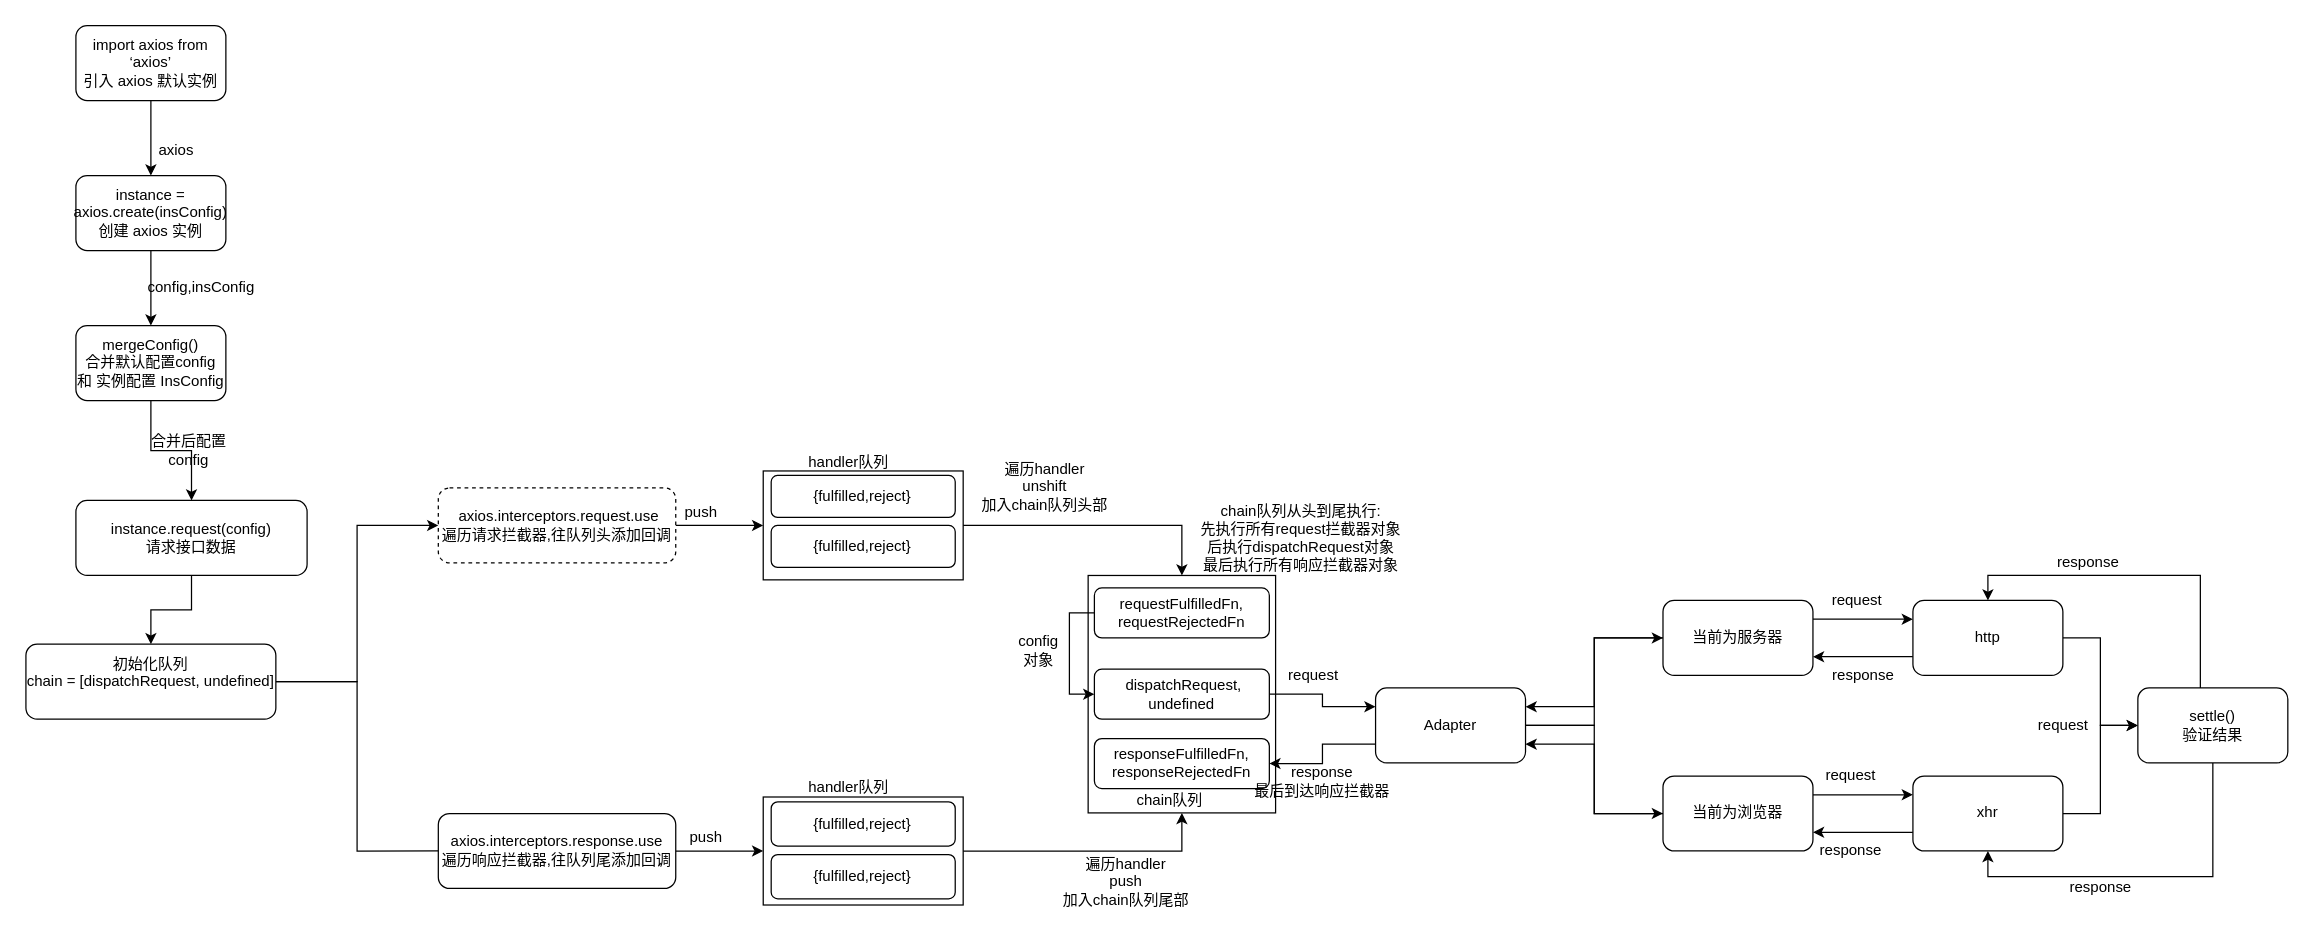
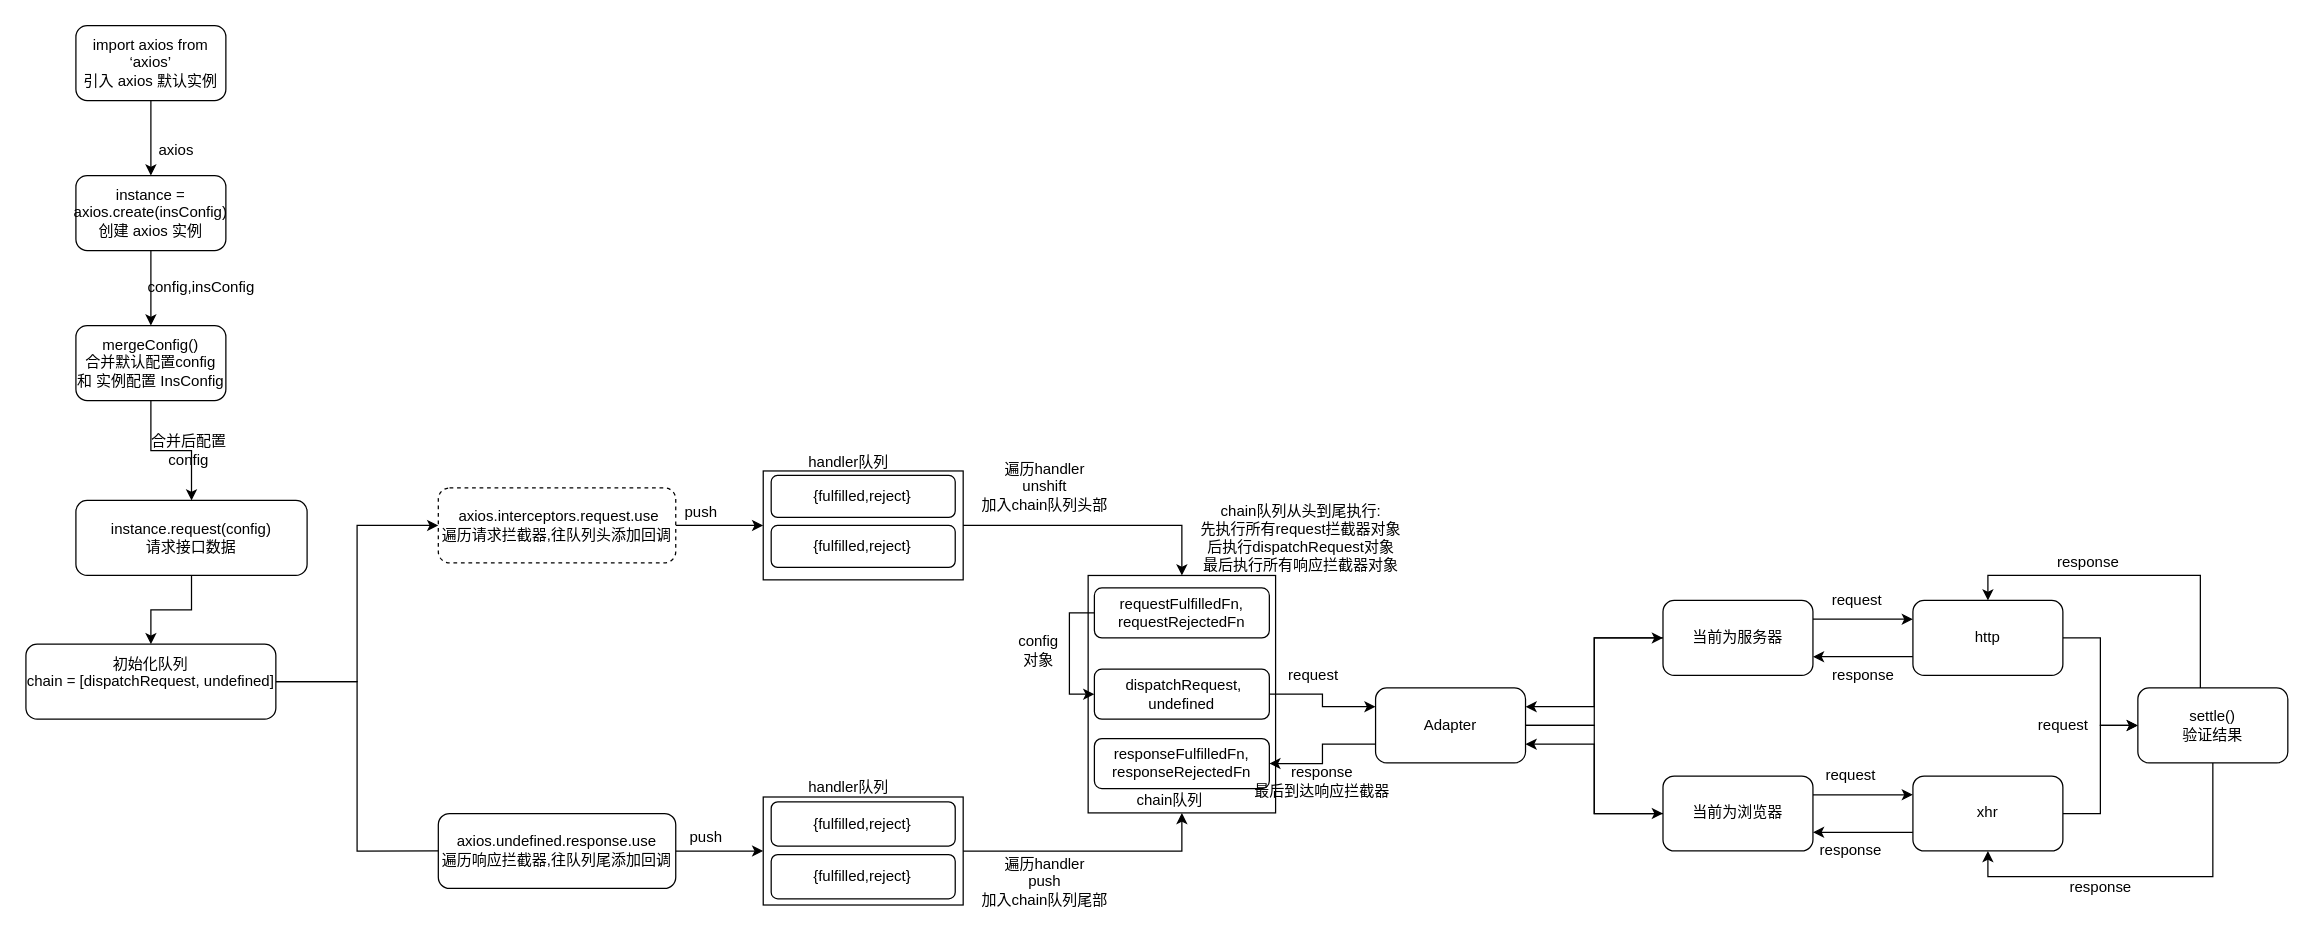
- <mxCell id="5" value="axios.interceptors.response.use&lt;br&gt;遍历响应拦截器,往队列尾添加回调" style="rounded=1;whiteSpace=wrap;html=1;" parent="1" vertex="1"><mxGeometry x="350" y="650.48" width="190" height="60" as="geometry" /></mxCell>
+ <mxCell id="5" value="axios.undefined.response.use&lt;br&gt;遍历响应拦截器,往队列尾添加回调" style="rounded=1;whiteSpace=wrap;html=1;" parent="1" vertex="1"><mxGeometry x="350" y="650.48" width="190" height="60" as="geometry" /></mxCell>
- <mxCell id="25" value="遍历handler&lt;br&gt;push&lt;br&gt;加入chain队列尾部" style="text;html=1;align=center;verticalAlign=middle;resizable=0;points=[];autosize=1;" parent="1" vertex="1"><mxGeometry x="840" y="680.48" width="120" height="50" as="geometry" /></mxCell>
+ <mxCell id="25" value="遍历handler&lt;br&gt;push&lt;br&gt;加入chain队列尾部" style="text;html=1;align=center;verticalAlign=middle;resizable=0;points=[];autosize=1;" parent="1" vertex="1"><mxGeometry x="775" y="680.48" width="120" height="50" as="geometry" /></mxCell>
